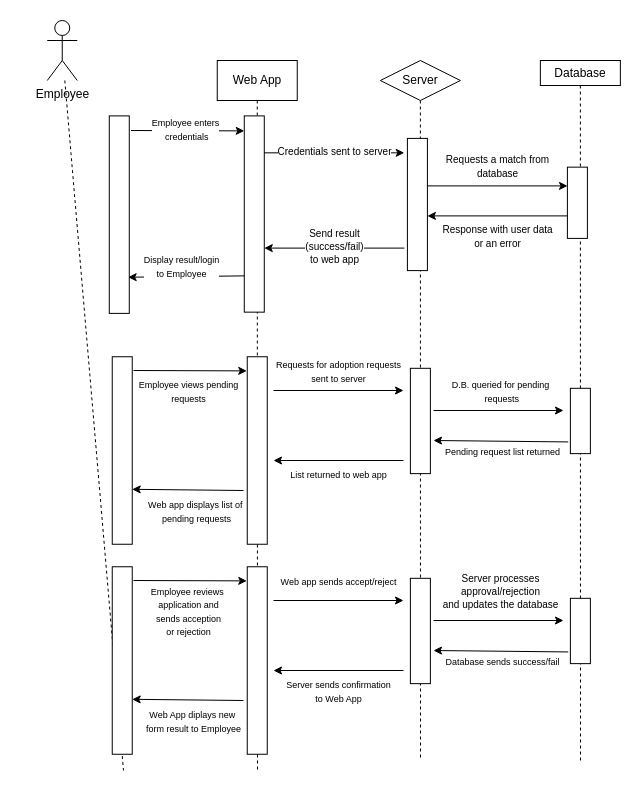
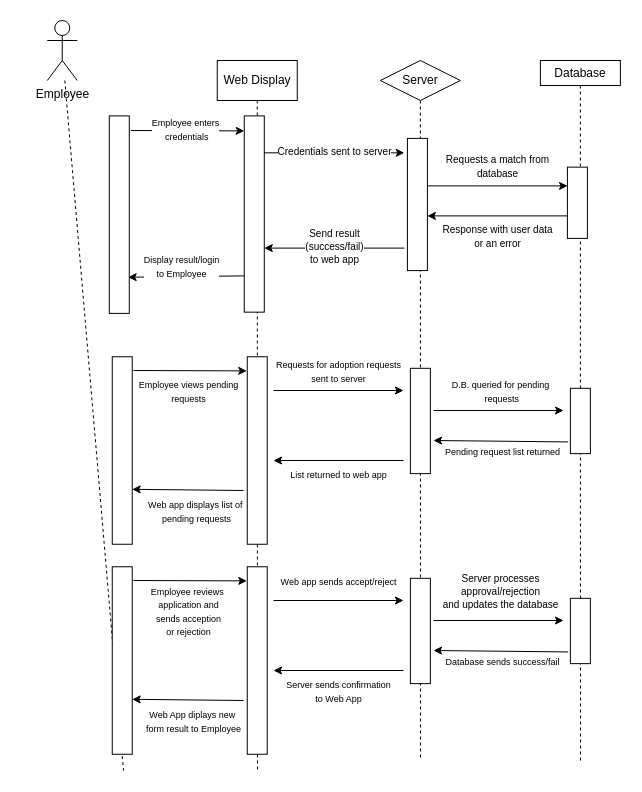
- <mxCell id="3" value="Web App" style="whiteSpace=wrap;html=1;" vertex="1" parent="1"><mxGeometry x="216.75" y="60" width="80" height="40" as="geometry" /></mxCell>
+ <mxCell id="3" value="Web Display" style="whiteSpace=wrap;html=1;" vertex="1" parent="1"><mxGeometry x="216.75" y="60" width="80" height="40" as="geometry" /></mxCell>
